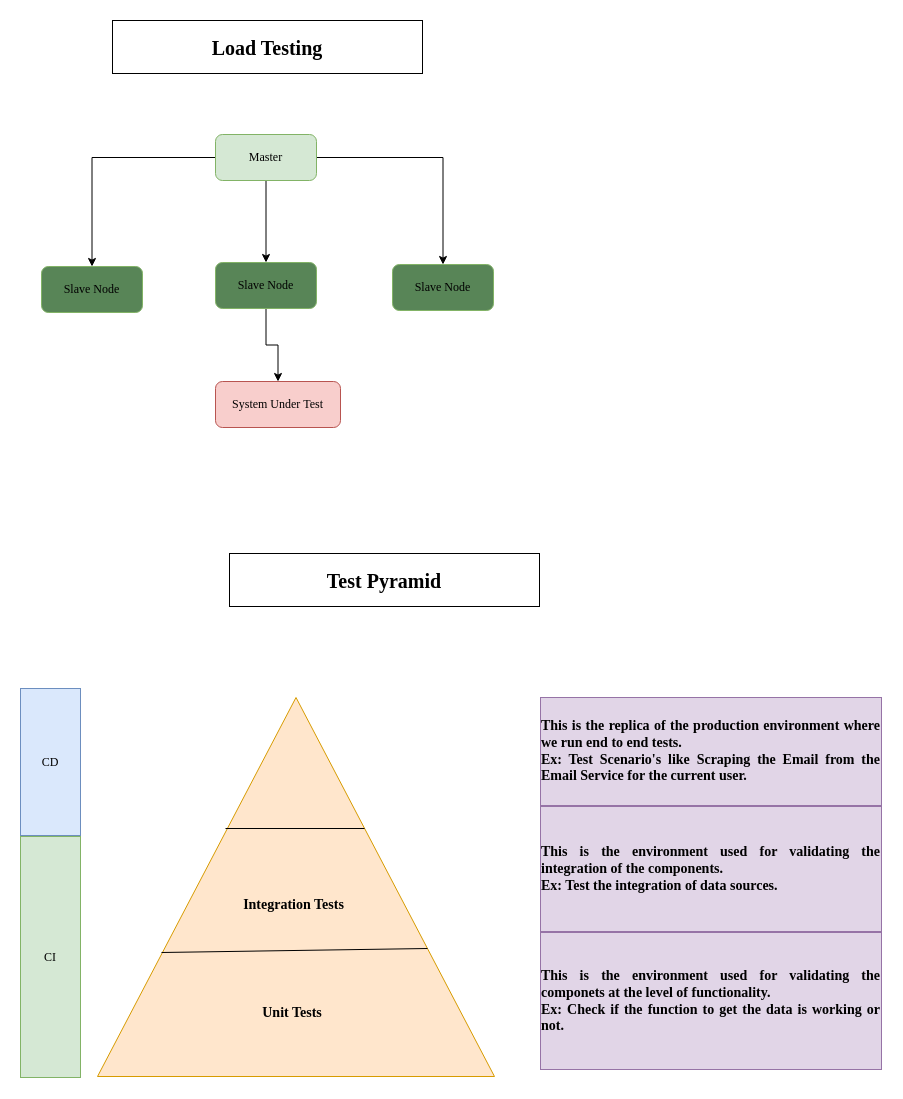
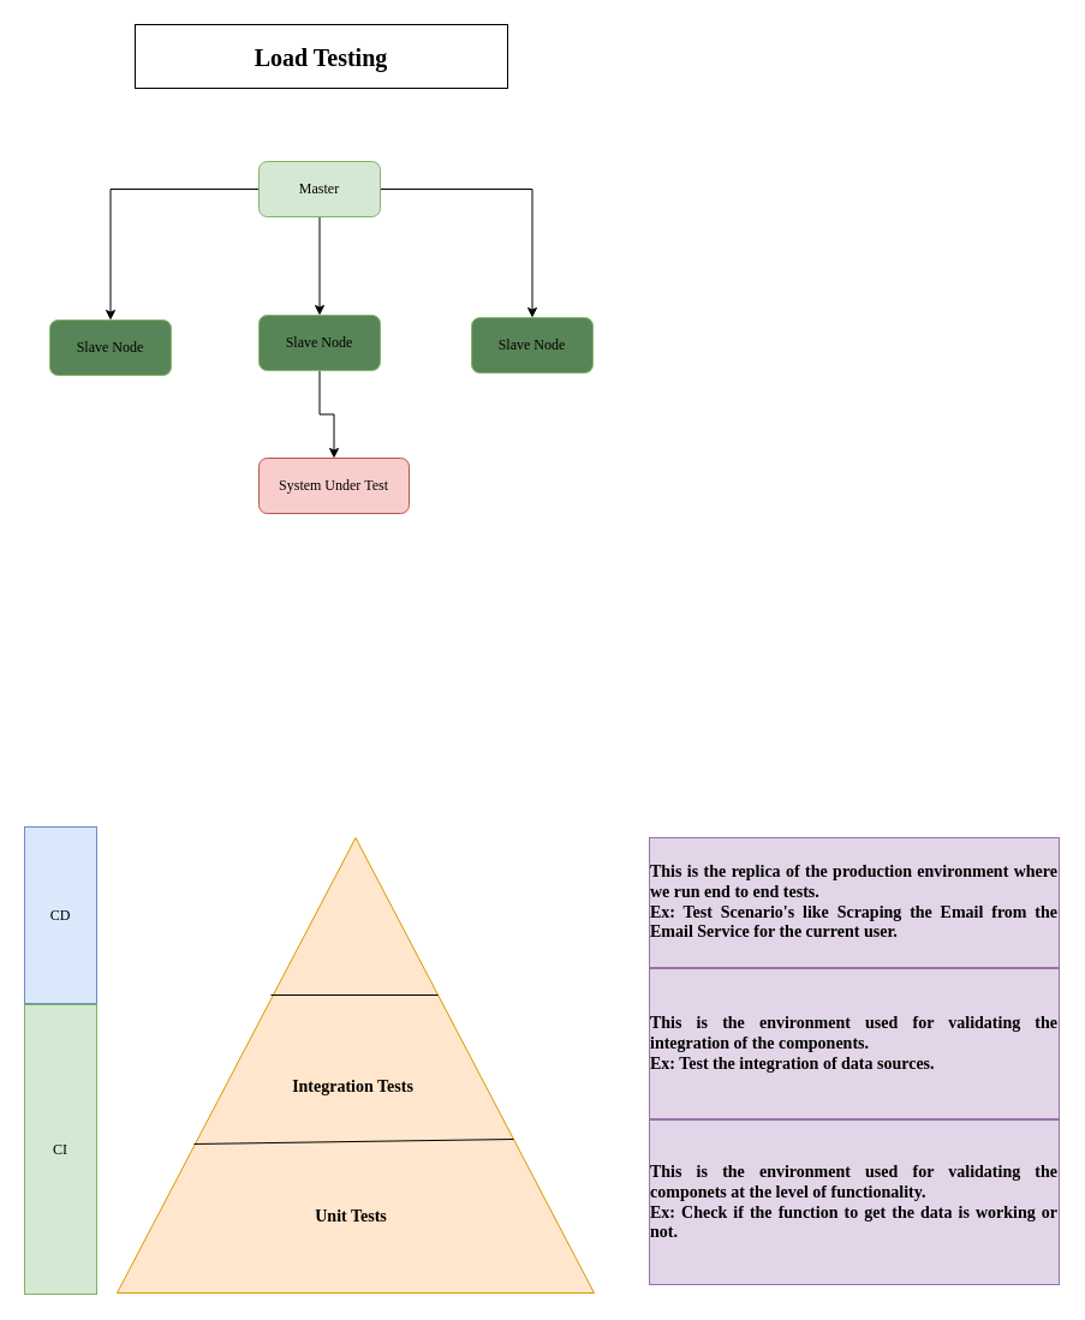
- <mxCell id="15" value="Test Pyramid" style="text;html=1;strokeColor=default;fillColor=none;align=center;verticalAlign=middle;whiteSpace=wrap;rounded=0;fontStyle=1;fontSize=20;fontFamily=Comic Sans MS;" vertex="1" parent="1"><mxGeometry x="229" y="553" width="310" height="53" as="geometry" /></mxCell>
